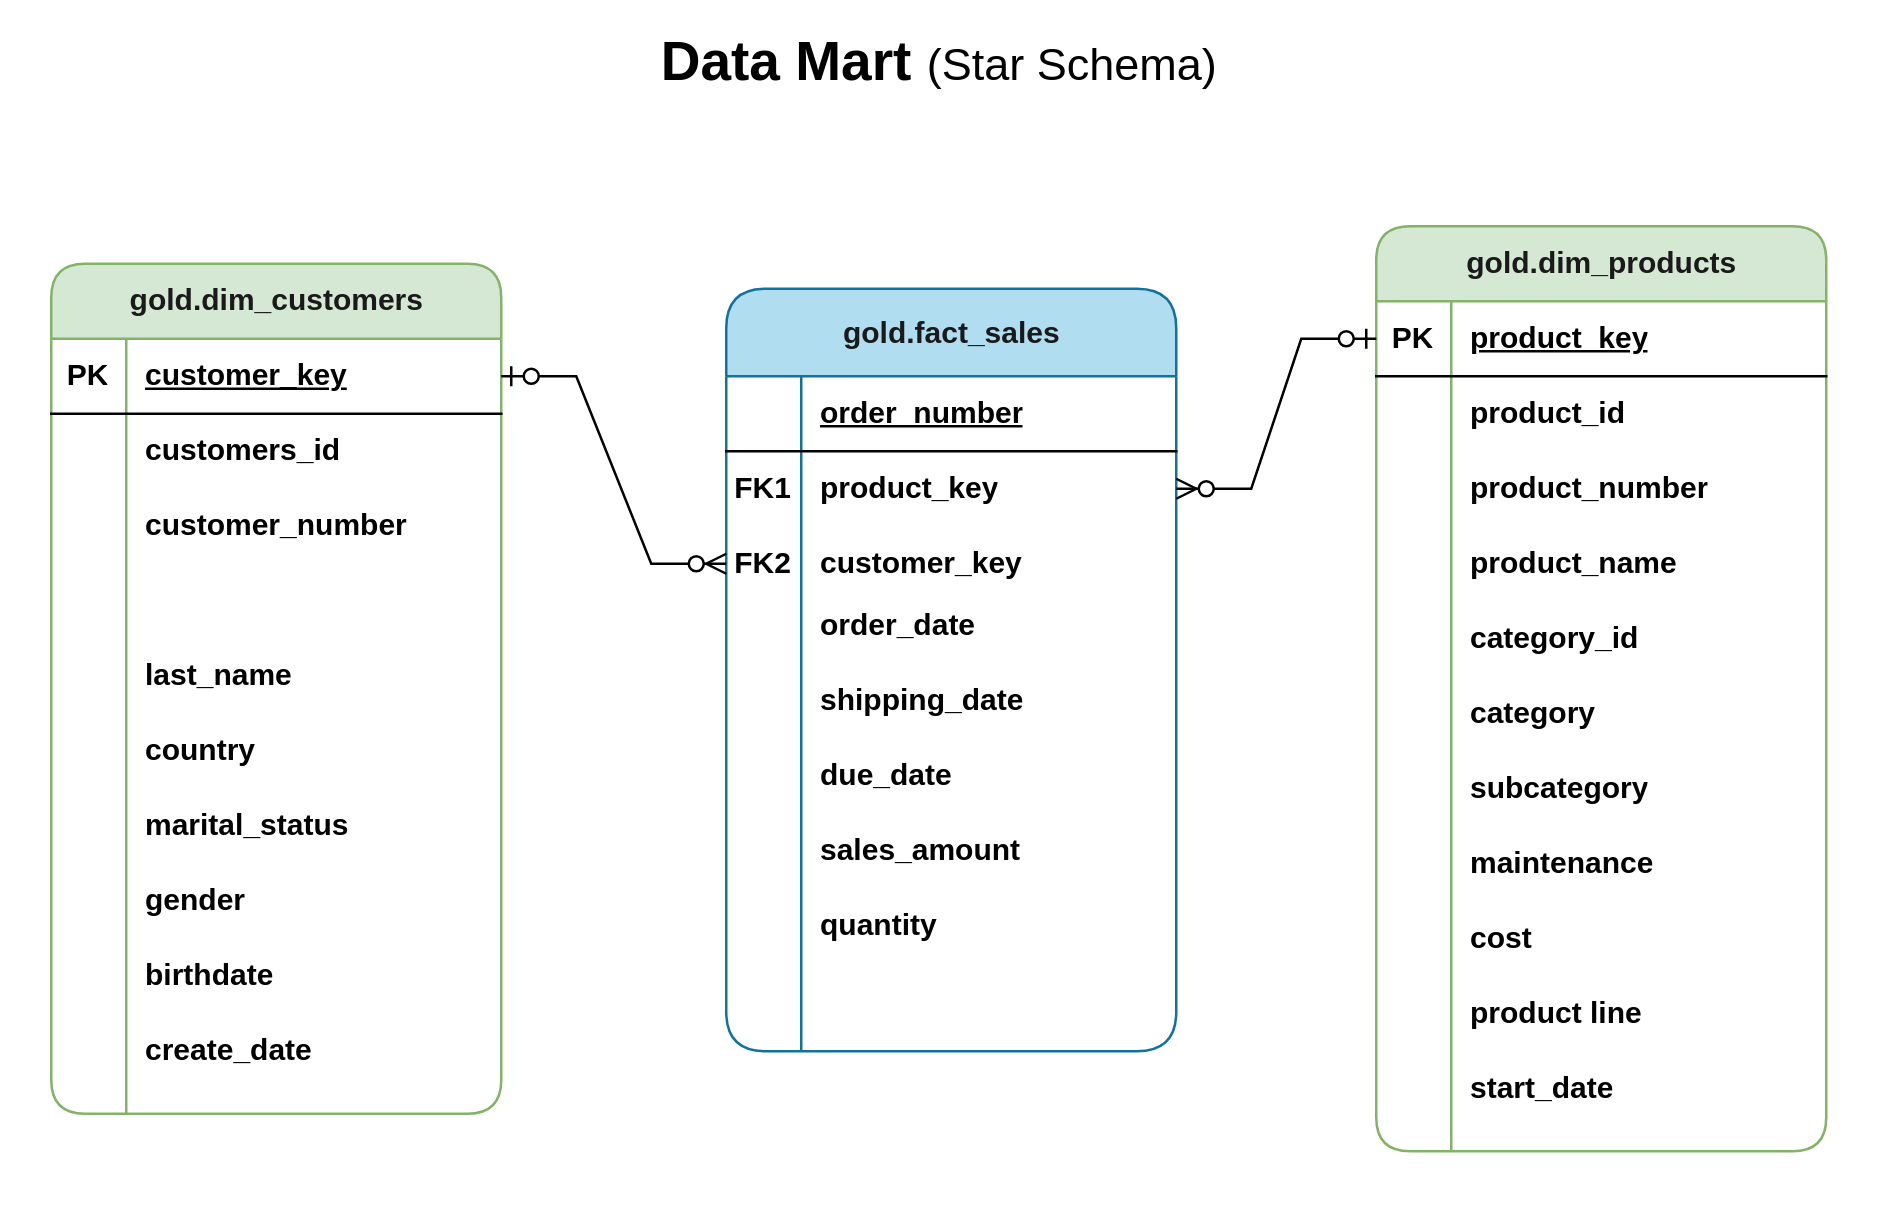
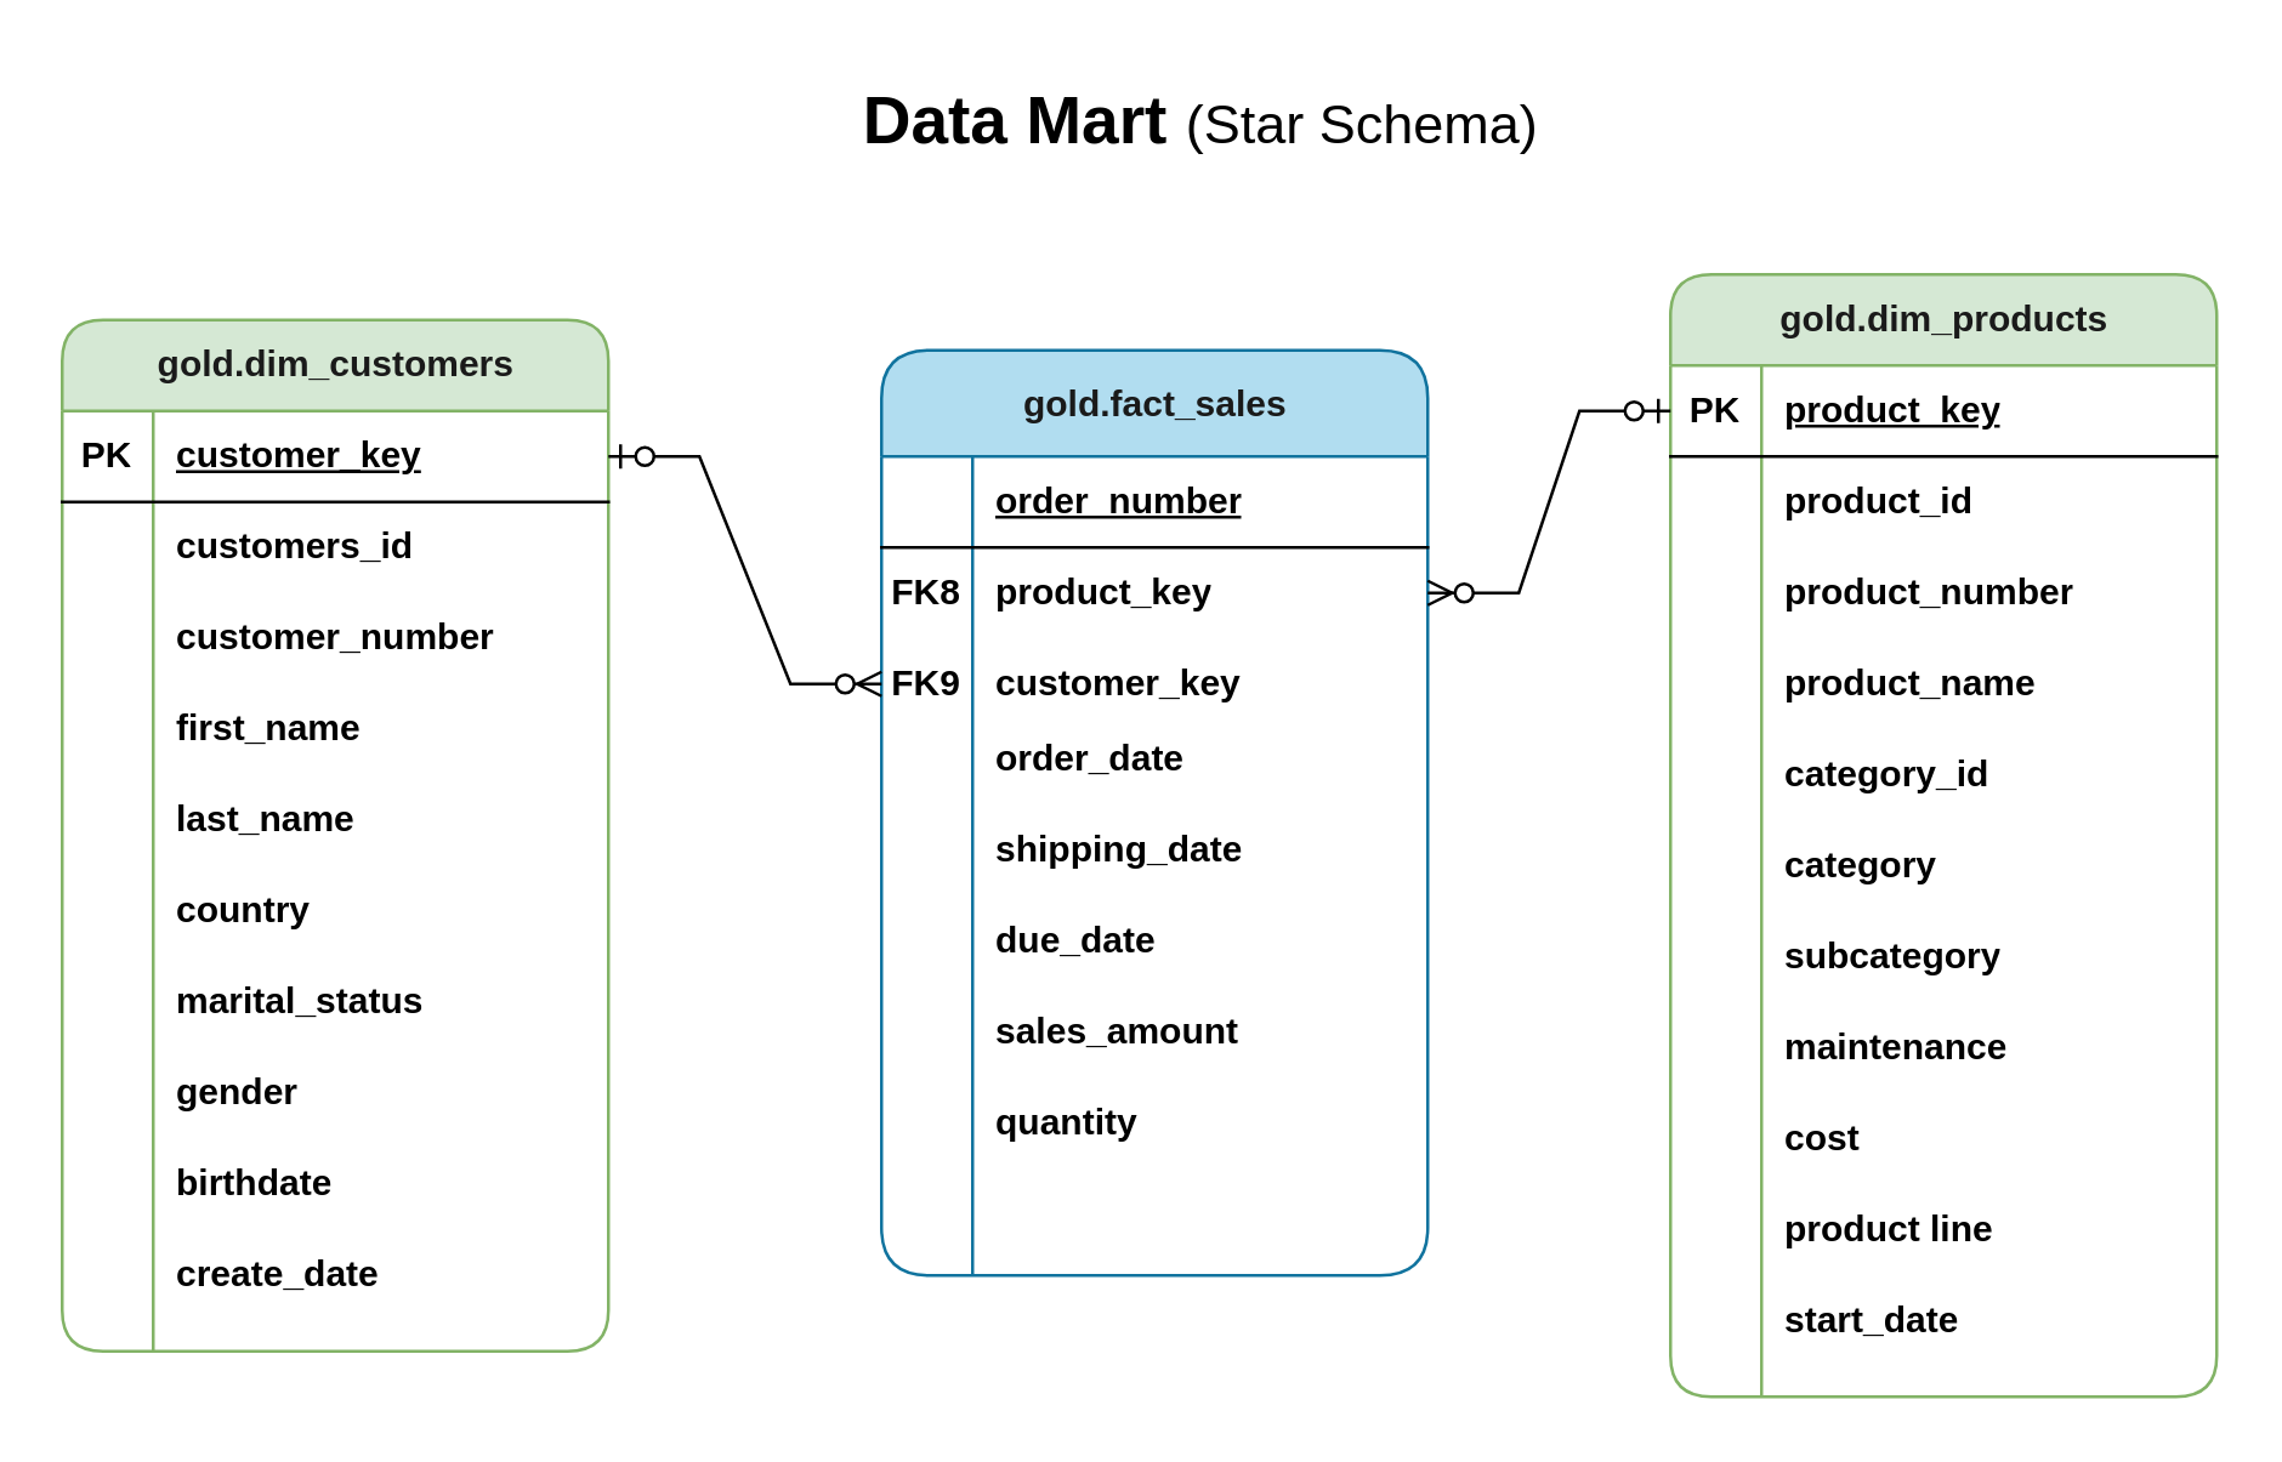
- <mxCell id="2" value="&lt;font style=&quot;&quot;&gt;&lt;b style=&quot;font-size: 22px;&quot;&gt;Data Mart &lt;/b&gt;&lt;font style=&quot;font-size: 18px;&quot;&gt;(Star Schema)&lt;/font&gt;&lt;/font&gt;" style="text;html=1;align=center;verticalAlign=middle;resizable=0;points=[];autosize=1;strokeColor=none;fillColor=none;" vertex="1" parent="1"><mxGeometry x="250" y="5" width="250" height="40" as="geometry" /></mxCell>
+ <mxCell id="2" value="&lt;font style=&quot;&quot;&gt;&lt;b style=&quot;font-size: 22px;&quot;&gt;Data Mart &lt;/b&gt;&lt;font style=&quot;font-size: 18px;&quot;&gt;(Star Schema)&lt;/font&gt;&lt;/font&gt;" style="text;html=1;align=center;verticalAlign=middle;resizable=0;points=[];autosize=1;strokeColor=none;fillColor=none;" vertex="1" parent="1"><mxGeometry x="270" y="20" width="250" height="40" as="geometry" /></mxCell>
- <mxCell id="54" value="FK1" style="shape=partialRectangle;connectable=0;fillColor=none;top=0;left=0;bottom=0;right=0;editable=1;overflow=hidden;whiteSpace=wrap;html=1;resizeLastRow=1;miterlimit=10;fontStyle=1" vertex="1" parent="53"><mxGeometry width="30" height="30" as="geometry"><mxRectangle width="30" height="30" as="alternateBounds" /></mxGeometry></mxCell>
+ <mxCell id="54" value="FK8" style="shape=partialRectangle;connectable=0;fillColor=none;top=0;left=0;bottom=0;right=0;editable=1;overflow=hidden;whiteSpace=wrap;html=1;resizeLastRow=1;miterlimit=10;fontStyle=1" vertex="1" parent="53"><mxGeometry width="30" height="30" as="geometry"><mxRectangle width="30" height="30" as="alternateBounds" /></mxGeometry></mxCell>
- <mxCell id="57" value="FK2" style="shape=partialRectangle;connectable=0;fillColor=none;top=0;left=0;bottom=0;right=0;editable=1;overflow=hidden;whiteSpace=wrap;html=1;resizeLastRow=1;miterlimit=10;fontStyle=1" vertex="1" parent="56"><mxGeometry width="30" height="30" as="geometry"><mxRectangle width="30" height="30" as="alternateBounds" /></mxGeometry></mxCell>
+ <mxCell id="57" value="FK9" style="shape=partialRectangle;connectable=0;fillColor=none;top=0;left=0;bottom=0;right=0;editable=1;overflow=hidden;whiteSpace=wrap;html=1;resizeLastRow=1;miterlimit=10;fontStyle=1" vertex="1" parent="56"><mxGeometry width="30" height="30" as="geometry"><mxRectangle width="30" height="30" as="alternateBounds" /></mxGeometry></mxCell>
+ <mxCell id="22" value="&lt;div&gt;first_name&lt;/div&gt;" style="shape=partialRectangle;connectable=0;fillColor=none;top=0;left=0;bottom=0;right=0;align=left;spacingLeft=6;overflow=hidden;whiteSpace=wrap;html=1;fontStyle=1" vertex="1" parent="1"><mxGeometry x="50" y="225" width="150" height="30" as="geometry"><mxRectangle width="150" height="30" as="alternateBounds" /></mxGeometry></mxCell>
